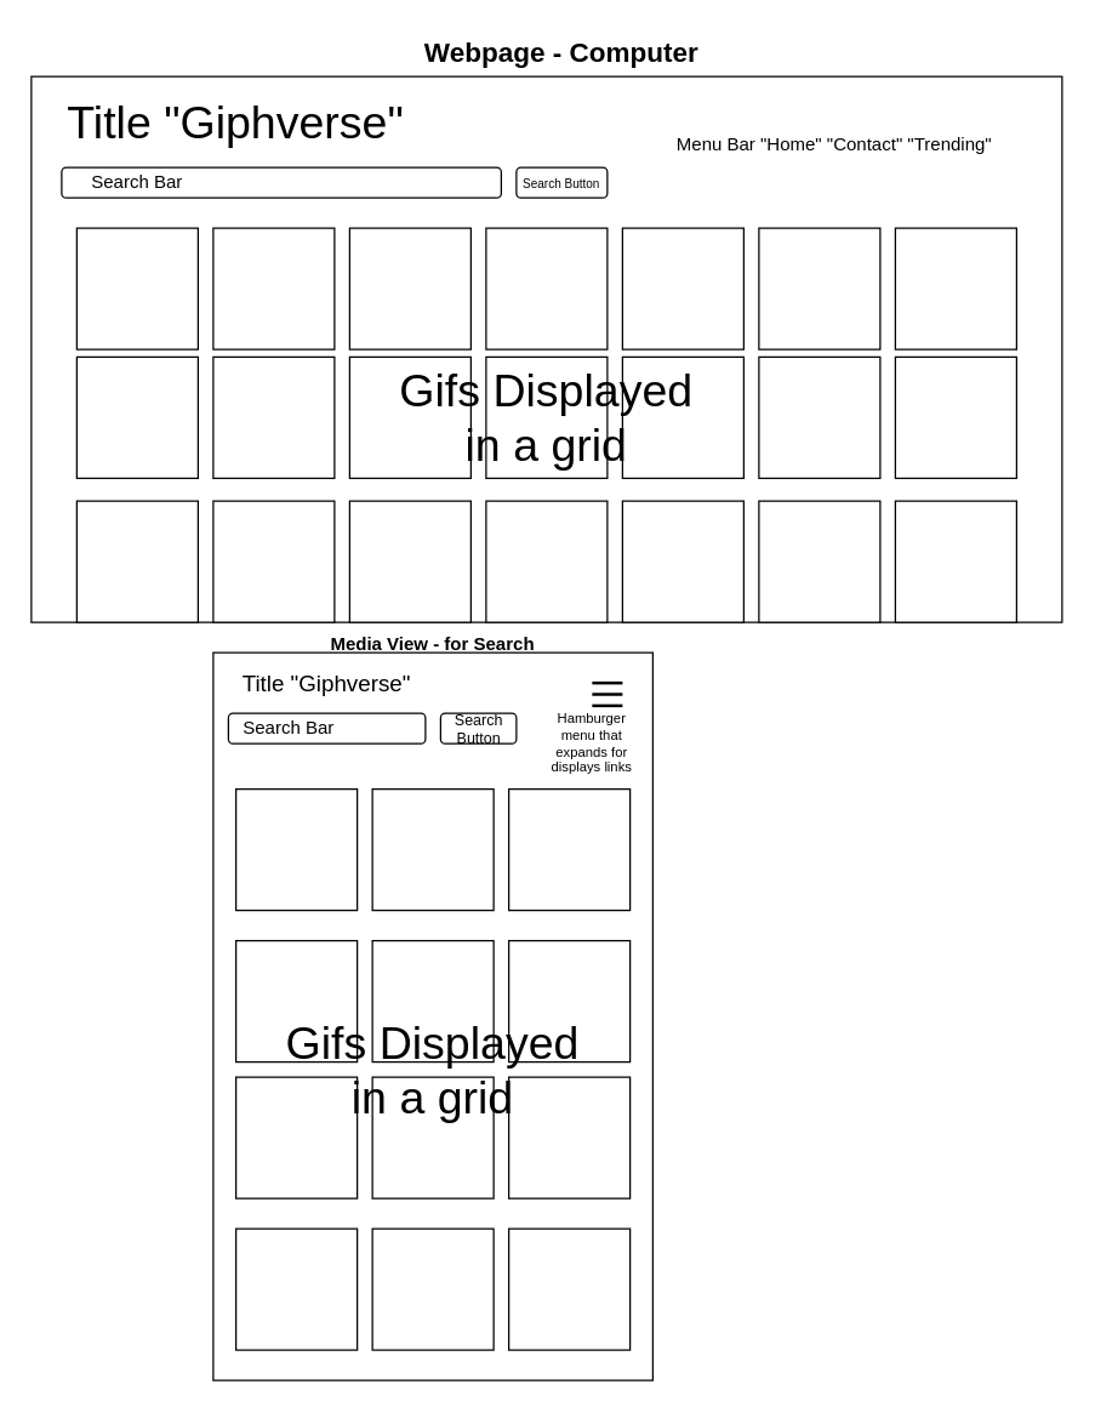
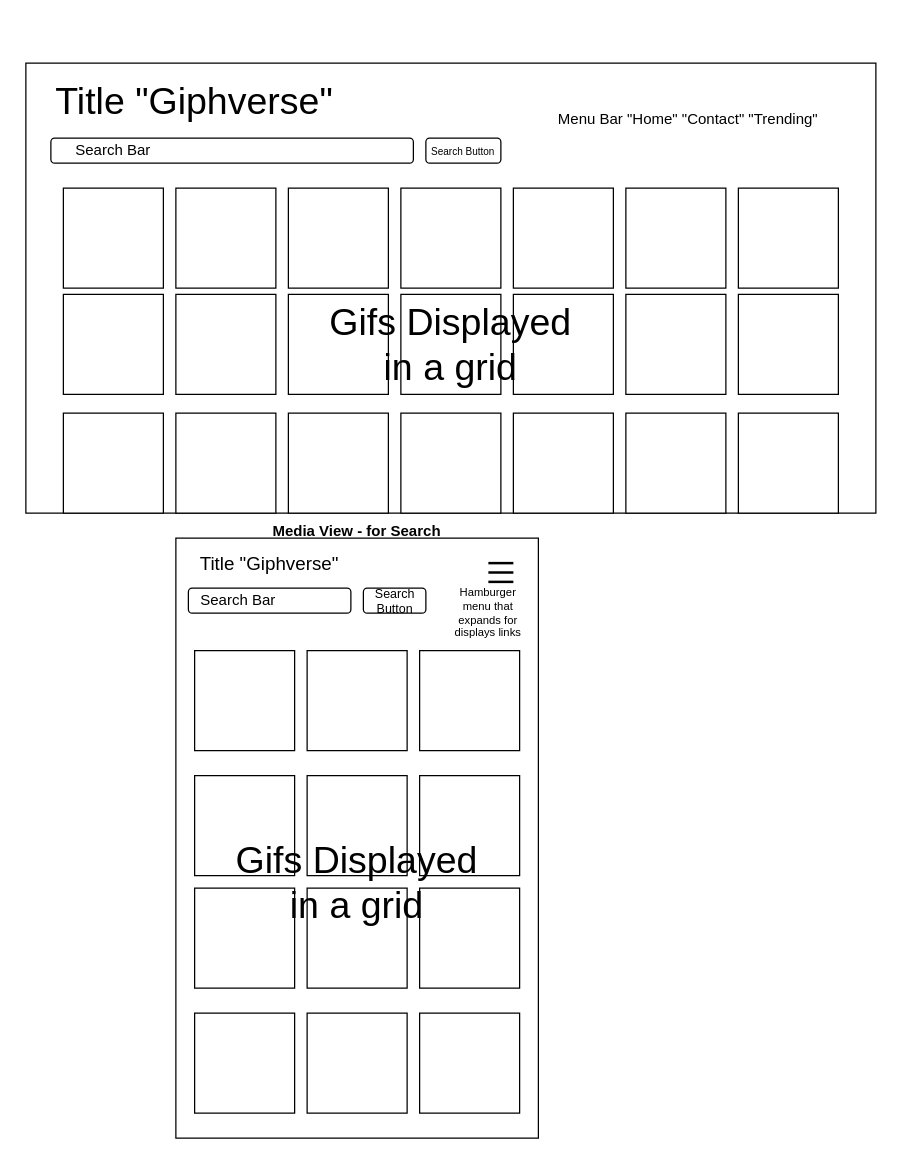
- <mxCell id="30" value="Webpage - Computer" style="text;strokeColor=none;align=center;fillColor=none;html=1;verticalAlign=middle;whiteSpace=wrap;rounded=0;fontSize=18;fontStyle=1" vertex="1" parent="1"><mxGeometry x="270" y="20" width="200" height="30" as="geometry" /></mxCell>
